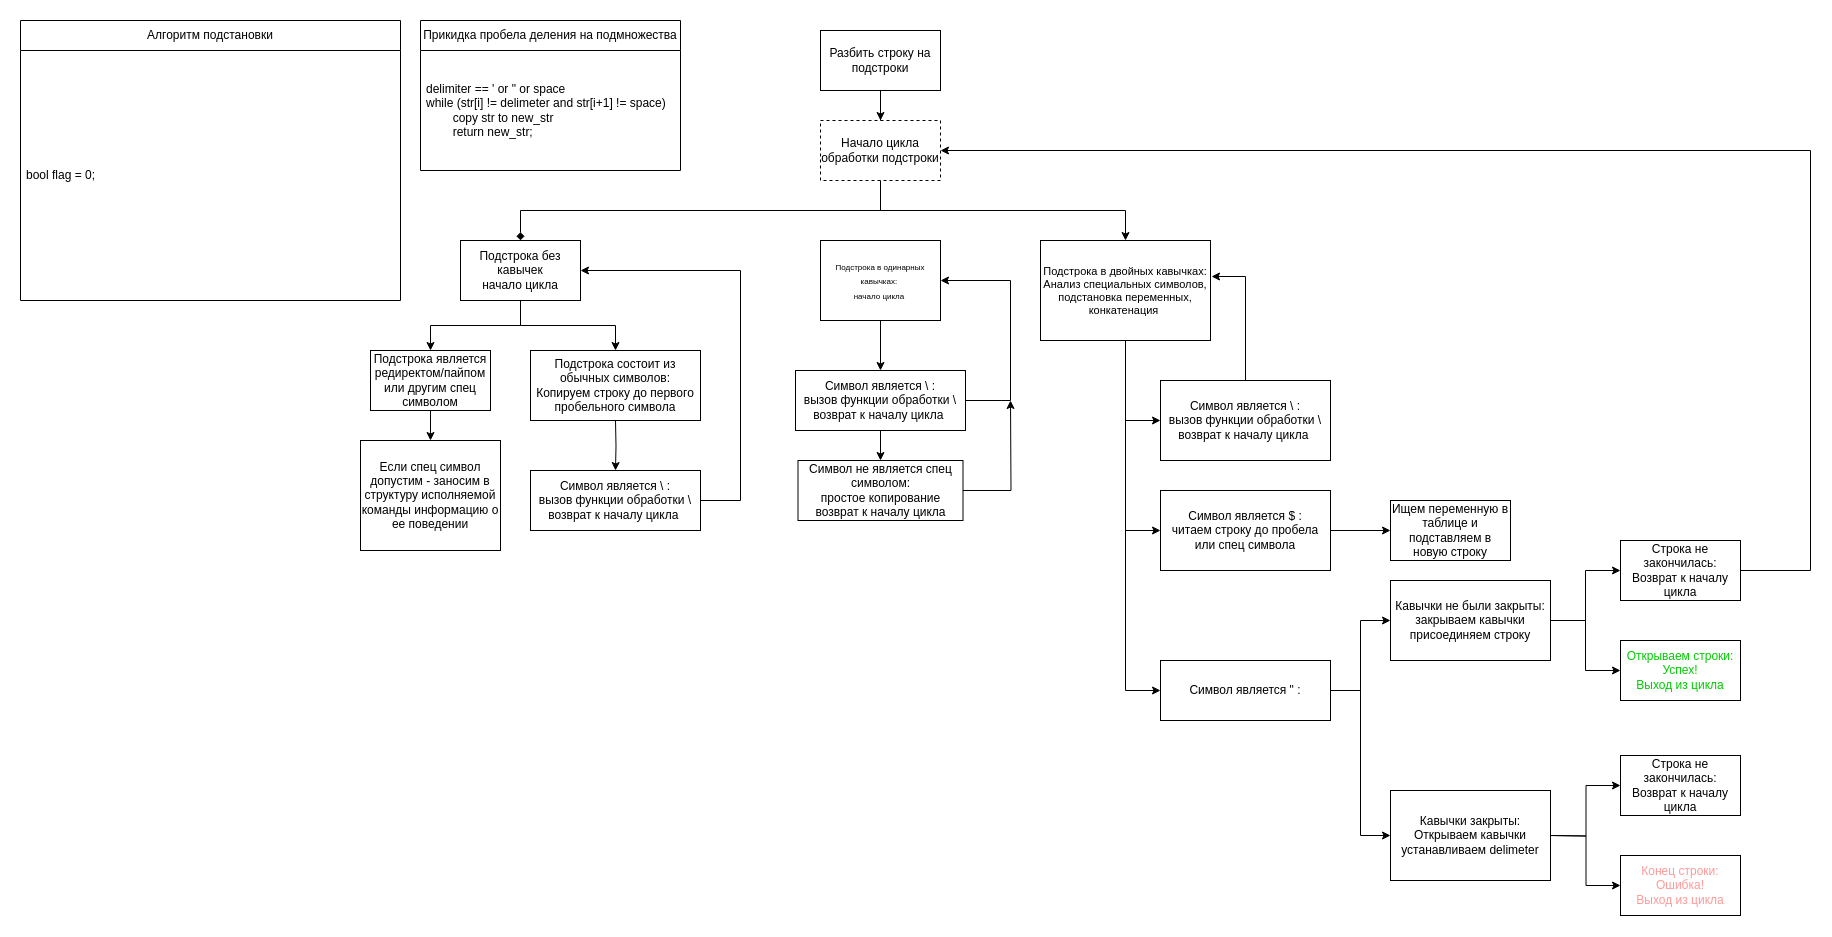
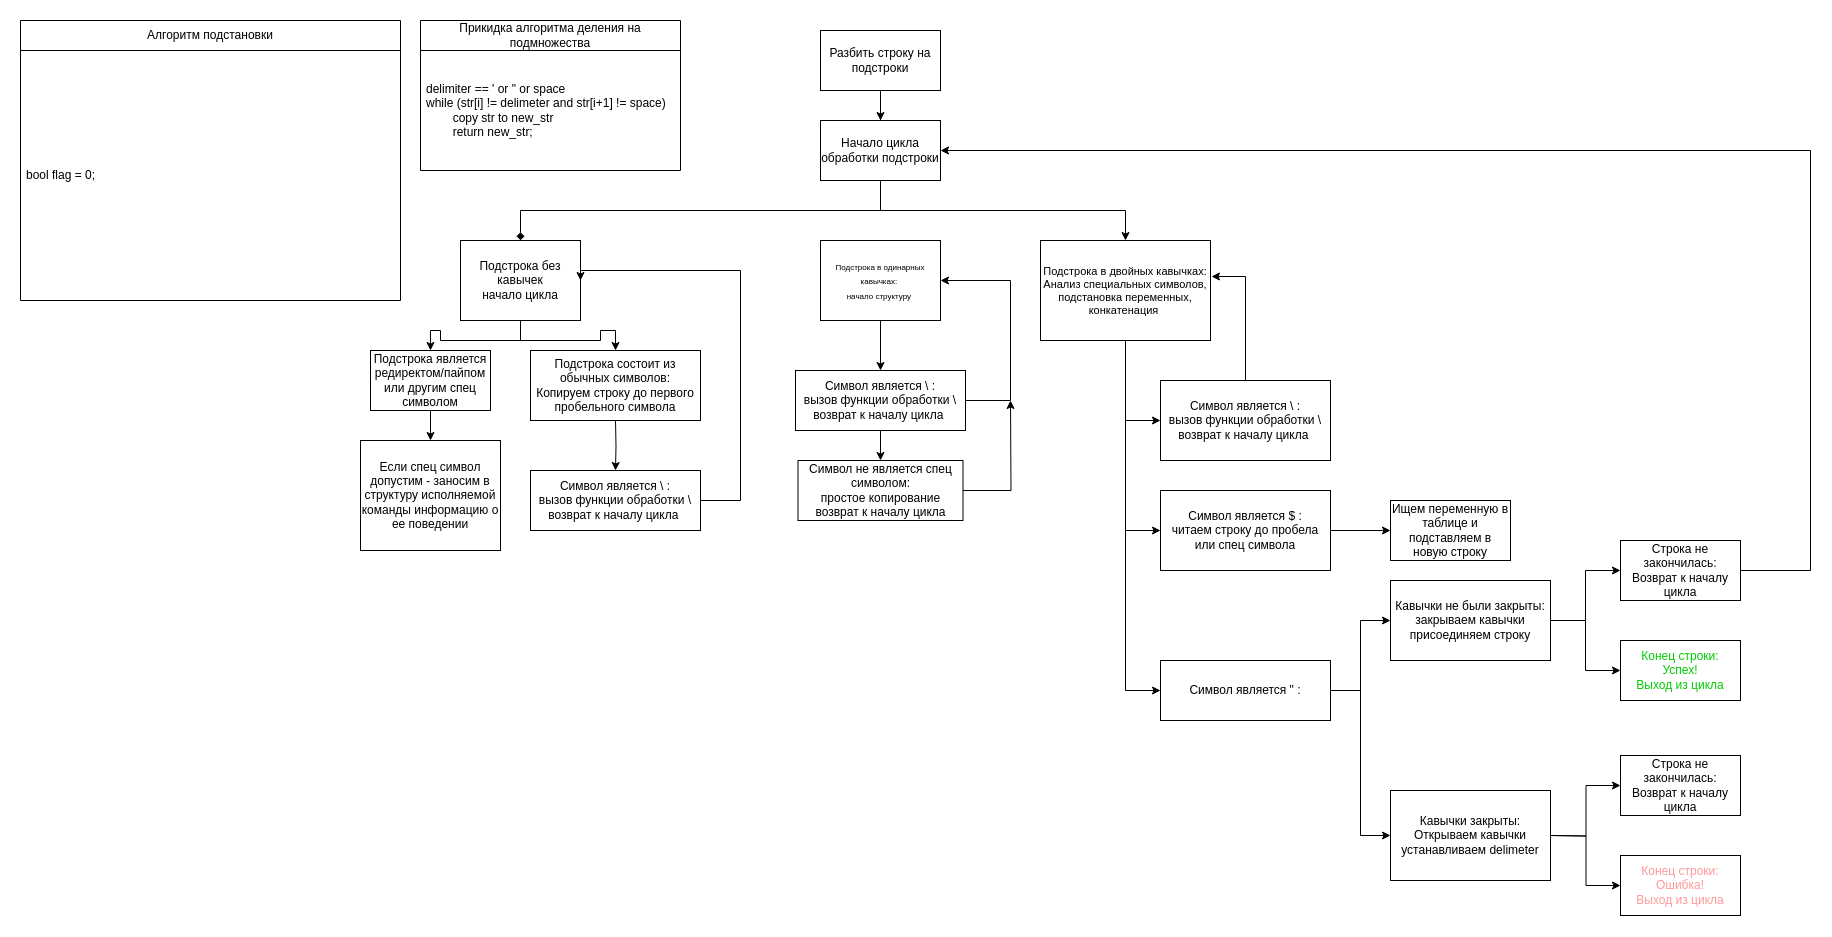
- <mxCell id="12" value="Прикидка пробела деления на подмножества" style="swimlane;fontStyle=0;childLayout=stackLayout;horizontal=1;startSize=30;horizontalStack=0;resizeParent=1;resizeParentMax=0;resizeLast=0;collapsible=1;marginBottom=0;whiteSpace=wrap;html=1;" vertex="1" parent="1"><mxGeometry width="260" height="150" as="geometry" x="420" y="20" /></mxCell>
+ <mxCell id="12" value="Прикидка алгоритма деления на подмножества" style="swimlane;fontStyle=0;childLayout=stackLayout;horizontal=1;startSize=30;horizontalStack=0;resizeParent=1;resizeParentMax=0;resizeLast=0;collapsible=1;marginBottom=0;whiteSpace=wrap;html=1;" vertex="1" parent="1"><mxGeometry width="260" height="150" as="geometry" x="420" y="20" /></mxCell>
- <mxCell id="36" value="Начало цикла обработки подстроки" style="whiteSpace=wrap;html=1;dashed=1;" vertex="1" parent="1"><mxGeometry x="820" y="120" width="120" height="60" as="geometry" /></mxCell>
+ <mxCell id="36" value="Начало цикла обработки подстроки" style="whiteSpace=wrap;html=1;" vertex="1" parent="1"><mxGeometry x="820" y="120" width="120" height="60" as="geometry" /></mxCell>
- <mxCell id="16" value="Подстрока без кавычек&lt;div&gt;начало цикла&lt;/div&gt;" style="rounded=0;whiteSpace=wrap;html=1;" vertex="1" parent="1"><mxGeometry x="460" y="240" width="120" height="60" as="geometry" /></mxCell>
+ <mxCell id="16" value="Подстрока без кавычек&lt;div&gt;начало цикла&lt;/div&gt;" style="rounded=0;whiteSpace=wrap;html=1;" vertex="1" parent="1"><mxGeometry x="460" y="240" width="120" height="80" as="geometry" /></mxCell>
- <mxCell id="7" value="&lt;font style=&quot;font-size: 8px;&quot;&gt;Подстрока в одинарных кавычках:&amp;nbsp;&lt;/font&gt;&lt;div&gt;&lt;span style=&quot;font-size: 8px;&quot;&gt;начало цикла&amp;nbsp;&lt;/span&gt;&lt;/div&gt;" style="rounded=0;whiteSpace=wrap;html=1;" vertex="1" parent="1"><mxGeometry x="820" y="240" width="120" height="80" as="geometry" /></mxCell>
+ <mxCell id="7" value="&lt;font style=&quot;font-size: 8px;&quot;&gt;Подстрока в одинарных кавычках:&amp;nbsp;&lt;/font&gt;&lt;div&gt;&lt;span style=&quot;font-size: 8px;&quot;&gt;начало структуру&amp;nbsp;&lt;/span&gt;&lt;/div&gt;" style="rounded=0;whiteSpace=wrap;html=1;" vertex="1" parent="1"><mxGeometry x="820" y="240" width="120" height="80" as="geometry" /></mxCell>
- <mxCell id="38" value="Открываем строки:&lt;div&gt;Успех!&lt;br&gt;&lt;div&gt;Выход из цикла&lt;/div&gt;&lt;/div&gt;" style="whiteSpace=wrap;html=1;fontColor=#00CC00;" vertex="1" parent="1"><mxGeometry x="1620" y="640" width="120" height="60" as="geometry" /></mxCell>
+ <mxCell id="38" value="Конец строки:&lt;div&gt;Успех!&lt;br&gt;&lt;div&gt;Выход из цикла&lt;/div&gt;&lt;/div&gt;" style="whiteSpace=wrap;html=1;fontColor=#00CC00;" vertex="1" parent="1"><mxGeometry x="1620" y="640" width="120" height="60" as="geometry" /></mxCell>
